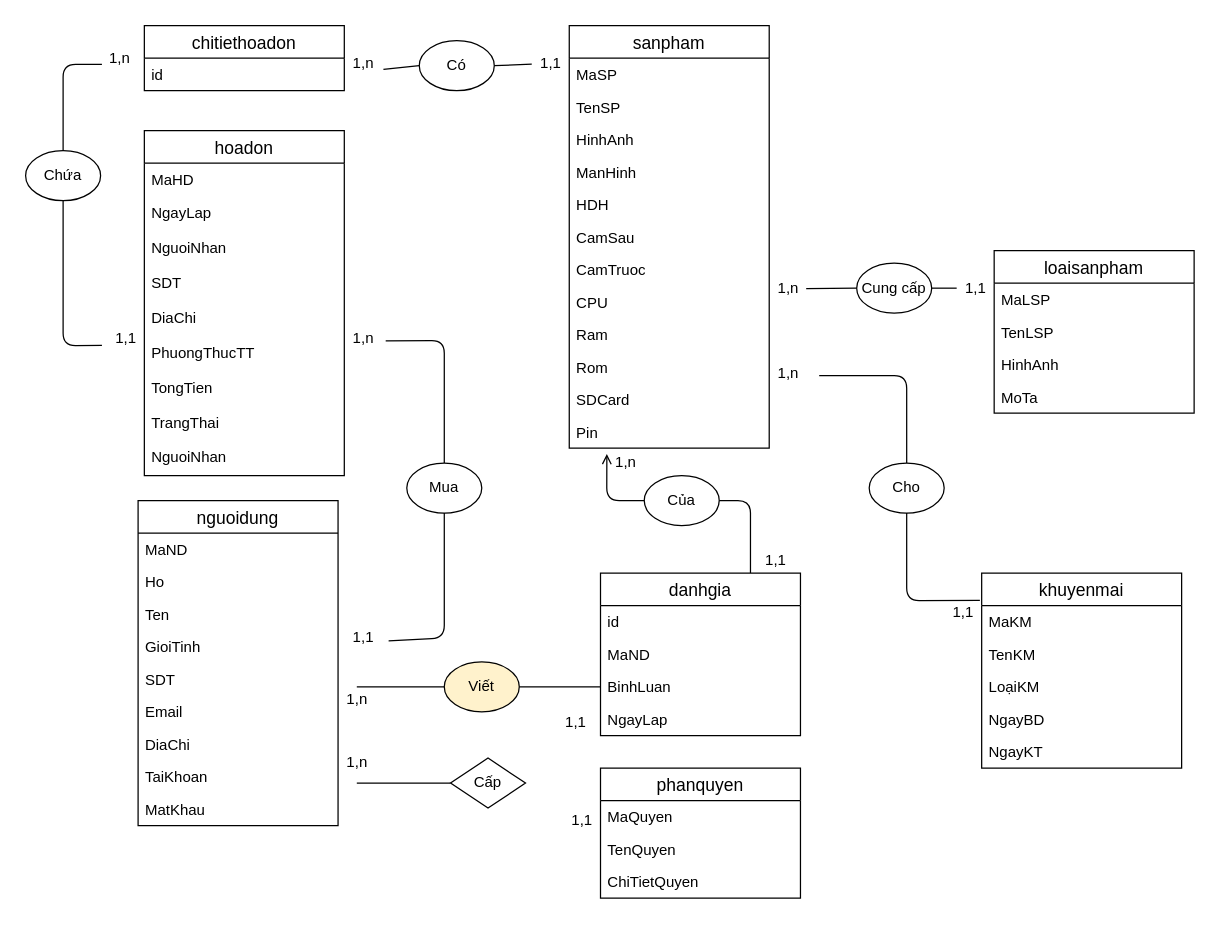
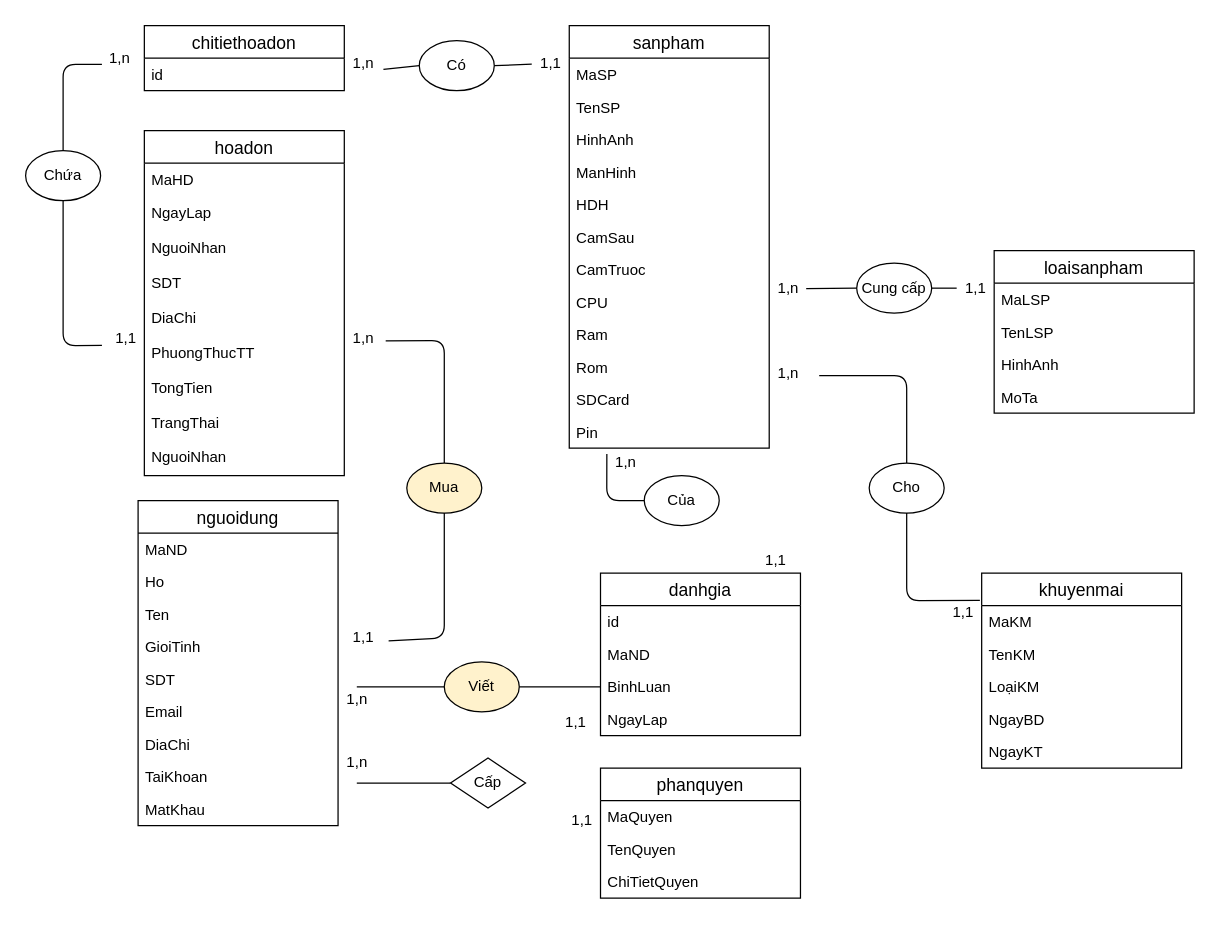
- <mxCell id="92" value="" style="endArrow=open;html=1;entryX=0.188;entryY=1.181;entryDx=0;entryDy=0;entryPerimeter=0;exitX=0;exitY=0.5;exitDx=0;exitDy=0;" edge="1" parent="1" source="91" target="14"><mxGeometry width="50" height="50" relative="1" as="geometry"><mxPoint x="485" y="400" as="sourcePoint" /><mxPoint x="465" y="410" as="targetPoint" /><Array as="points"><mxPoint x="485" y="400" /></Array></mxGeometry></mxCell>
+ <mxCell id="92" value="" style="endArrow=none;html=1;entryX=0.188;entryY=1.181;entryDx=0;entryDy=0;entryPerimeter=0;exitX=0;exitY=0.5;exitDx=0;exitDy=0;" edge="1" parent="1" source="91" target="14"><mxGeometry width="50" height="50" relative="1" as="geometry"><mxPoint x="485" y="400" as="sourcePoint" /><mxPoint x="465" y="410" as="targetPoint" /><Array as="points"><mxPoint x="485" y="400" /></Array></mxGeometry></mxCell>
- <mxCell id="31" value="Mua" style="ellipse;whiteSpace=wrap;html=1;" parent="1" vertex="1"><mxGeometry x="325" y="370" width="60" height="40" as="geometry" /></mxCell>
+ <mxCell id="31" value="Mua" style="ellipse;whiteSpace=wrap;html=1;fillColor=#fff2cc;" parent="1" vertex="1"><mxGeometry x="325" y="370" width="60" height="40" as="geometry" /></mxCell>
- <mxCell id="94" value="" style="endArrow=none;html=1;exitX=0.75;exitY=0;exitDx=0;exitDy=0;entryX=1;entryY=0.5;entryDx=0;entryDy=0;" edge="1" parent="1" source="86" target="91"><mxGeometry width="50" height="50" relative="1" as="geometry"><mxPoint x="615" y="410" as="sourcePoint" /><mxPoint x="665" y="360" as="targetPoint" /><Array as="points"><mxPoint x="600" y="400" /></Array></mxGeometry></mxCell>
